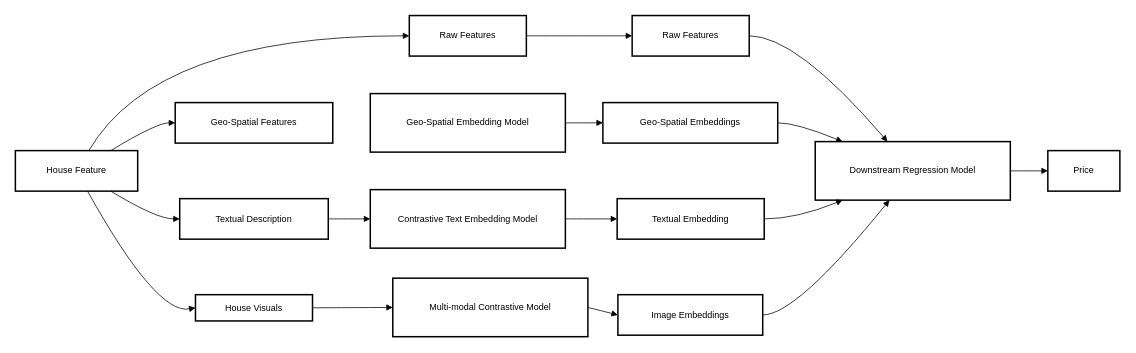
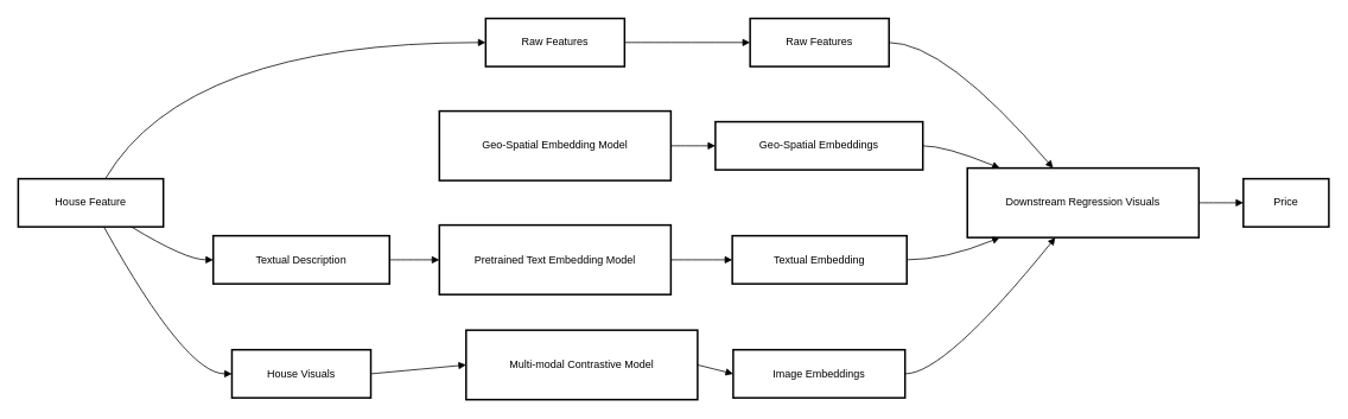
- <mxCell id="4" value="Geo-Spatial Features" style="whiteSpace=wrap;strokeWidth=2;" vertex="1" parent="1"><mxGeometry x="233" y="136" width="210" height="54" as="geometry" /></mxCell>
- <mxCell id="17" value="" style="curved=1;startArrow=none;endArrow=block;exitX=0.78;exitY=0;entryX=0;entryY=0.5;" edge="1" parent="1" source="2" target="4"><mxGeometry relative="1" as="geometry"><Array as="points"><mxPoint x="208" y="163" /></Array></mxGeometry></mxCell>
- <mxCell id="14" value="Downstream Regression Model" style="whiteSpace=wrap;strokeWidth=2;" vertex="1" parent="1"><mxGeometry x="1086" y="188" width="260" height="78" as="geometry" /></mxCell>
+ <mxCell id="14" value="Downstream Regression Visuals" style="whiteSpace=wrap;strokeWidth=2;" vertex="1" parent="1"><mxGeometry x="1086" y="188" width="260" height="78" as="geometry" /></mxCell>
- <mxCell id="10" value="Contrastive Text Embedding Model" style="whiteSpace=wrap;strokeWidth=2;" vertex="1" parent="1"><mxGeometry x="493" y="252" width="260" height="78" as="geometry" /></mxCell>
+ <mxCell id="10" value="Pretrained Text Embedding Model" style="whiteSpace=wrap;strokeWidth=2;" vertex="1" parent="1"><mxGeometry x="493" y="252" width="260" height="78" as="geometry" /></mxCell>
- <mxCell id="6" value="House Visuals" style="whiteSpace=wrap;strokeWidth=2;" vertex="1" parent="1"><mxGeometry x="260" y="392" width="156" height="35" as="geometry" /></mxCell>
+ <mxCell id="6" value="House Visuals" style="whiteSpace=wrap;strokeWidth=2;" vertex="1" parent="1"><mxGeometry x="260" y="392" width="156" height="54" as="geometry" /></mxCell>
